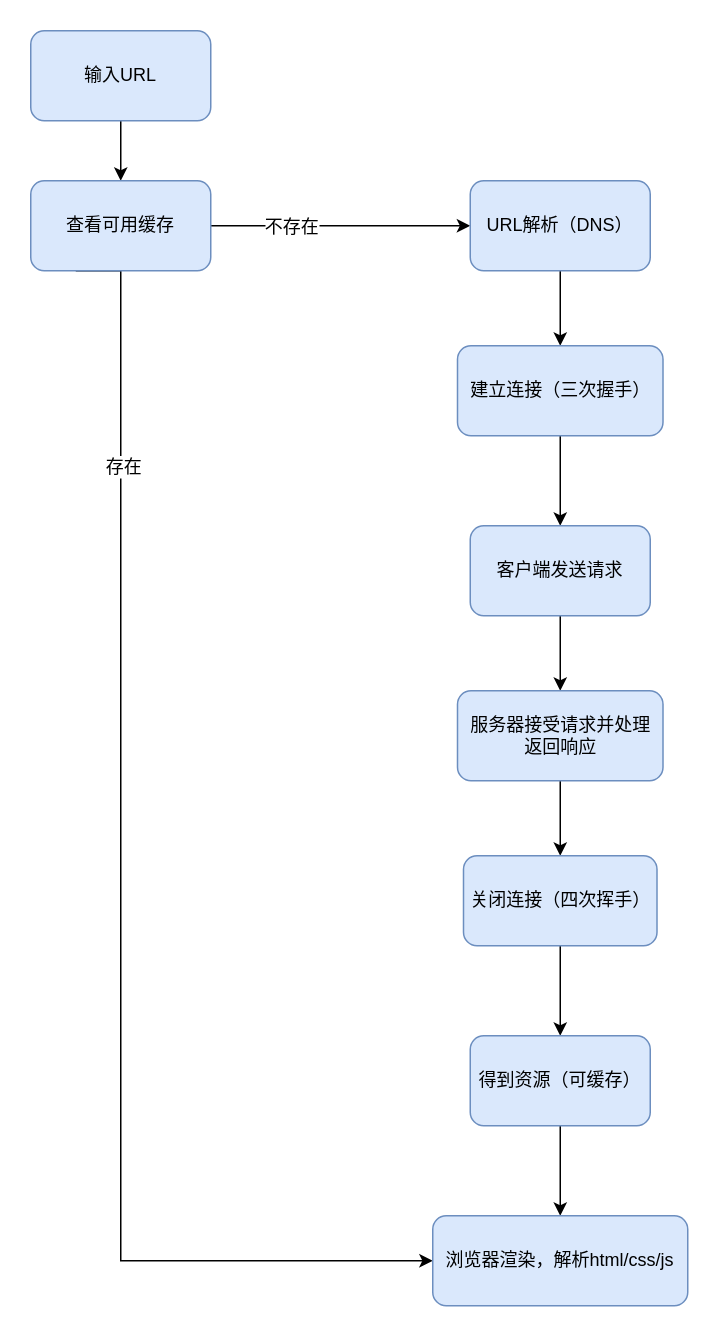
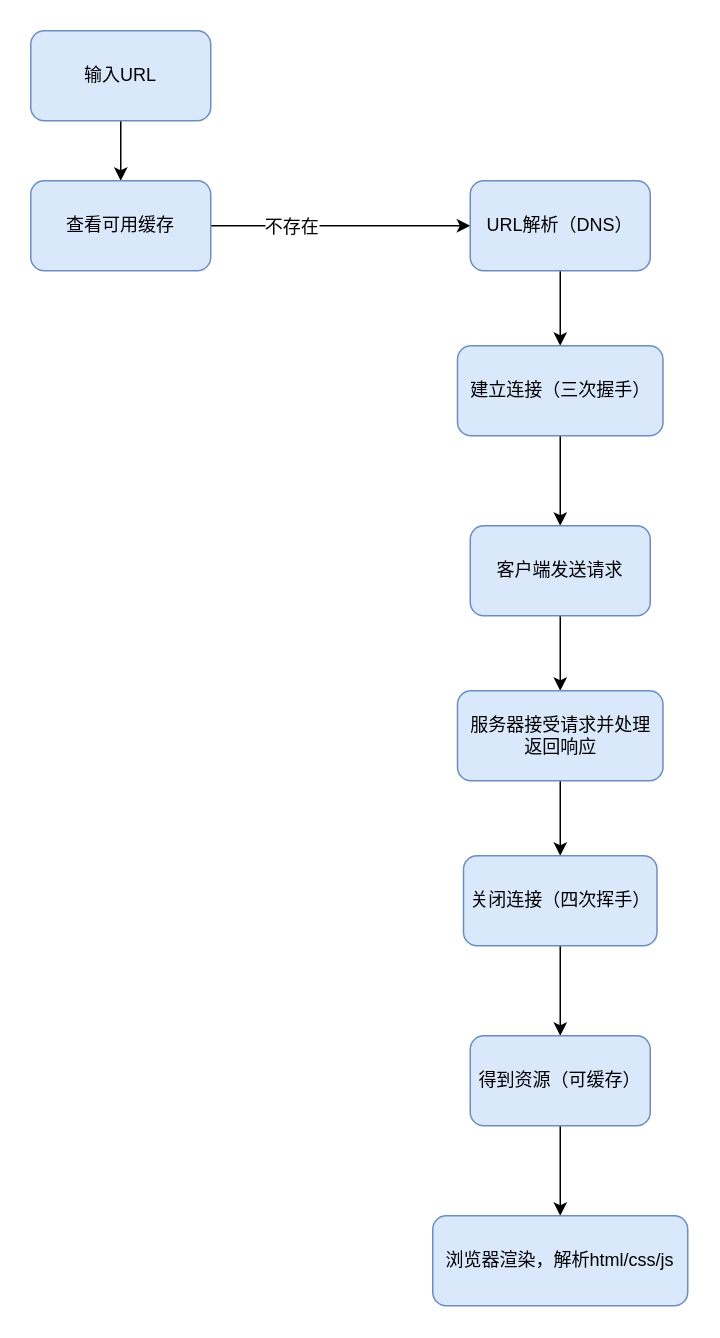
- <mxCell id="6" style="edgeStyle=orthogonalEdgeStyle;rounded=0;orthogonalLoop=1;jettySize=auto;html=1;exitX=0.25;exitY=1;exitDx=0;exitDy=0;entryX=0;entryY=0.5;entryDx=0;entryDy=0;" parent="1" source="8" target="21" edge="1"><mxGeometry relative="1" as="geometry"><Array as="points"><mxPoint x="80" y="180" /><mxPoint x="80" y="840" /></Array></mxGeometry></mxCell>
- <mxCell id="7" value="存在" style="text;html=1;resizable=0;points=[];align=center;verticalAlign=middle;labelBackgroundColor=#ffffff;" parent="6" vertex="1" connectable="0"><mxGeometry x="-0.643" y="1" relative="1" as="geometry"><mxPoint as="offset" /></mxGeometry></mxCell>
